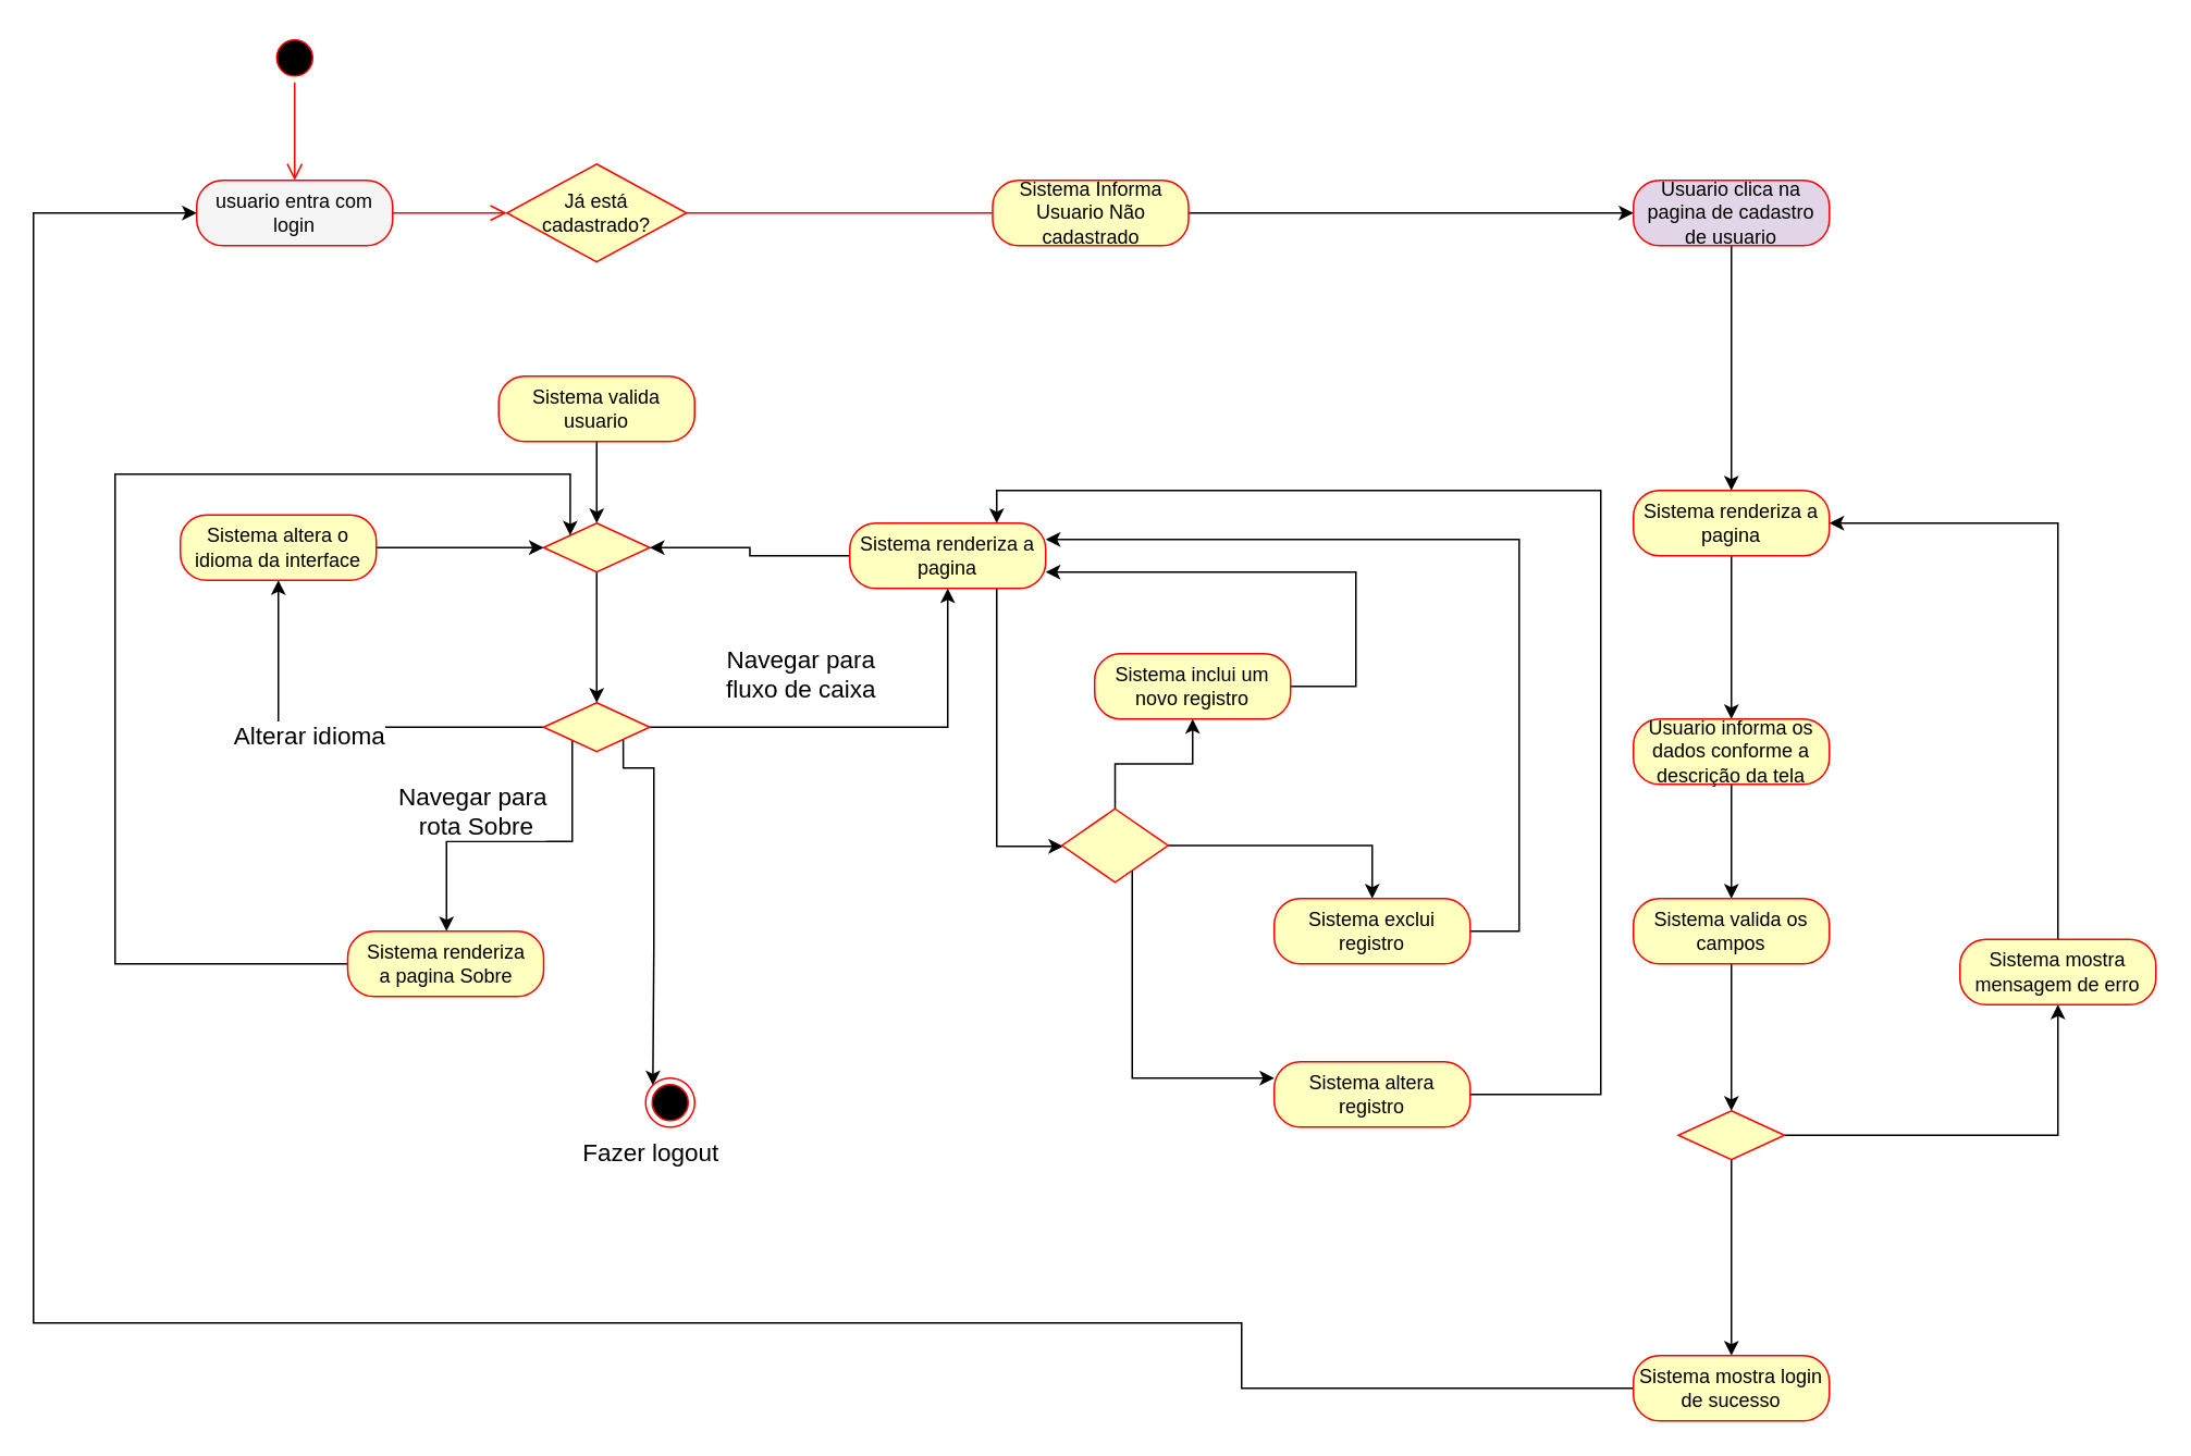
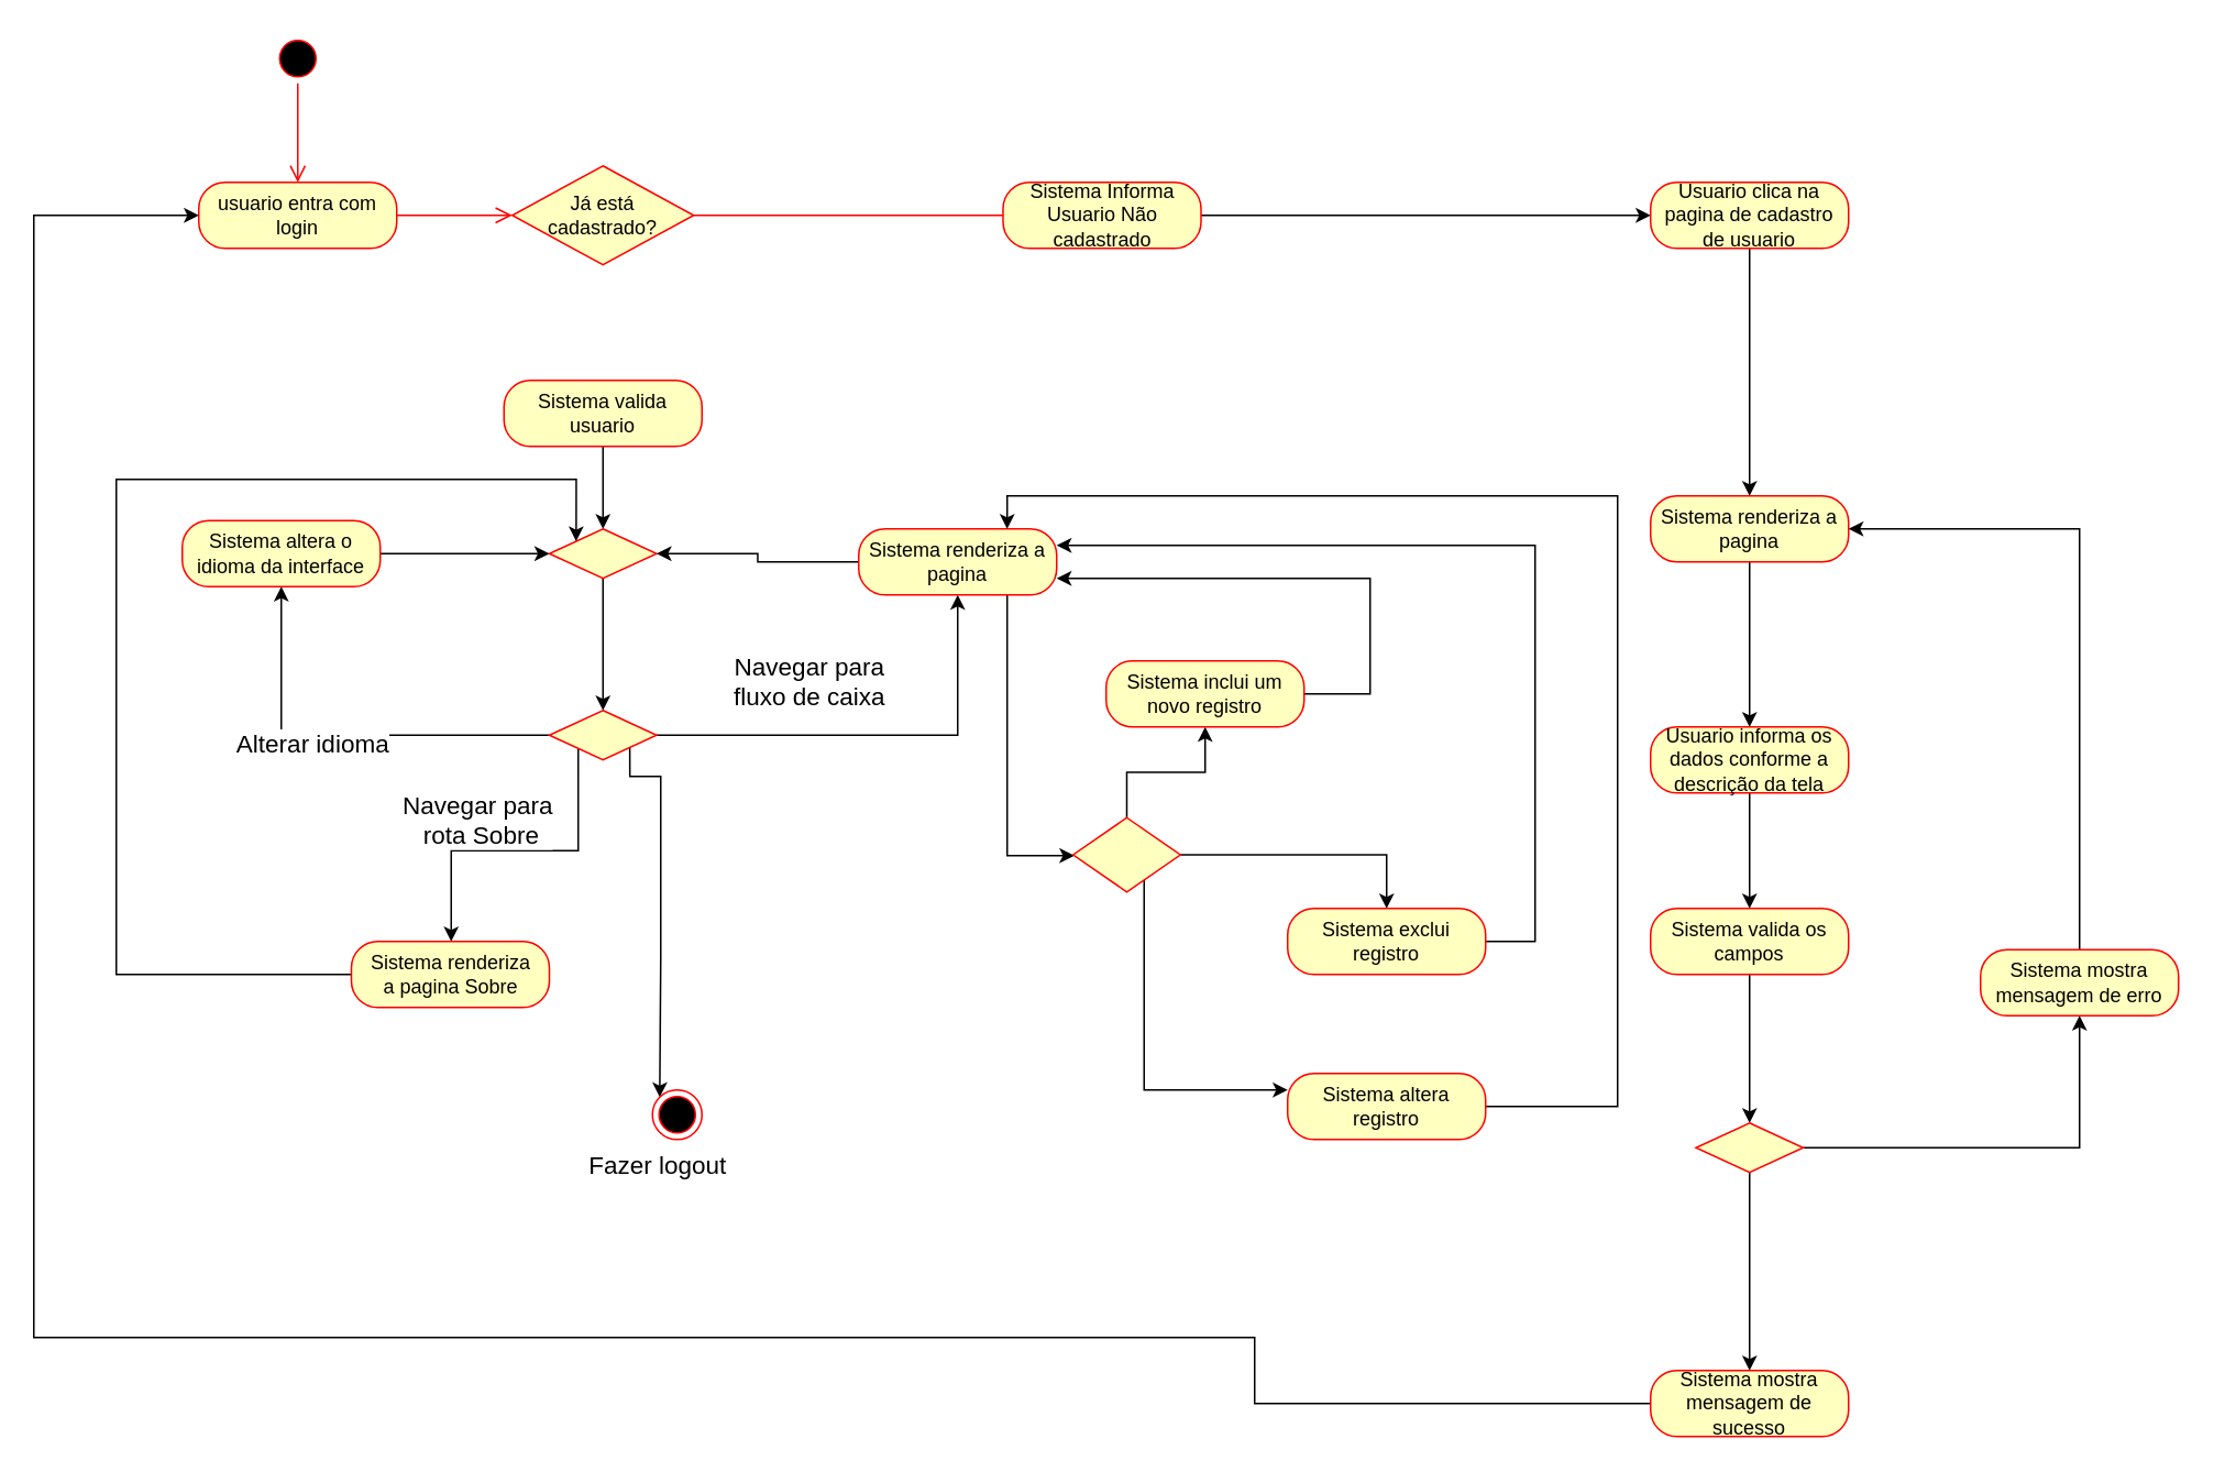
- <mxCell id="4" value="usuario entra com login" style="rounded=1;whiteSpace=wrap;html=1;arcSize=40;fontColor=#000000;fillColor=#f5f5f5;strokeColor=#ff0000;" vertex="1" parent="1"><mxGeometry x="120" y="110" width="120" height="40" as="geometry" /></mxCell>
+ <mxCell id="4" value="usuario entra com login" style="rounded=1;whiteSpace=wrap;html=1;arcSize=40;fontColor=#000000;fillColor=#ffffc0;strokeColor=#ff0000;" vertex="1" parent="1"><mxGeometry x="120" y="110" width="120" height="40" as="geometry" /></mxCell>
- <mxCell id="31" value="Usuario clica na pagina de cadastro de usuario" style="rounded=1;whiteSpace=wrap;html=1;arcSize=40;fontColor=#000000;fillColor=#e1d5e7;strokeColor=#ff0000;" vertex="1" parent="1"><mxGeometry x="1000" y="110" width="120" height="40" as="geometry" /></mxCell>
+ <mxCell id="31" value="Usuario clica na pagina de cadastro de usuario" style="rounded=1;whiteSpace=wrap;html=1;arcSize=40;fontColor=#000000;fillColor=#ffffc0;strokeColor=#ff0000;" vertex="1" parent="1"><mxGeometry x="1000" y="110" width="120" height="40" as="geometry" /></mxCell>
- <mxCell id="44" value="Sistema mostra login de sucesso" style="rounded=1;whiteSpace=wrap;html=1;arcSize=40;fontColor=#000000;fillColor=#ffffc0;strokeColor=#ff0000;" vertex="1" parent="1"><mxGeometry x="1000" y="830" width="120" height="40" as="geometry" /></mxCell>
+ <mxCell id="44" value="Sistema mostra mensagem de sucesso" style="rounded=1;whiteSpace=wrap;html=1;arcSize=40;fontColor=#000000;fillColor=#ffffc0;strokeColor=#ff0000;" vertex="1" parent="1"><mxGeometry x="1000" y="830" width="120" height="40" as="geometry" /></mxCell>
